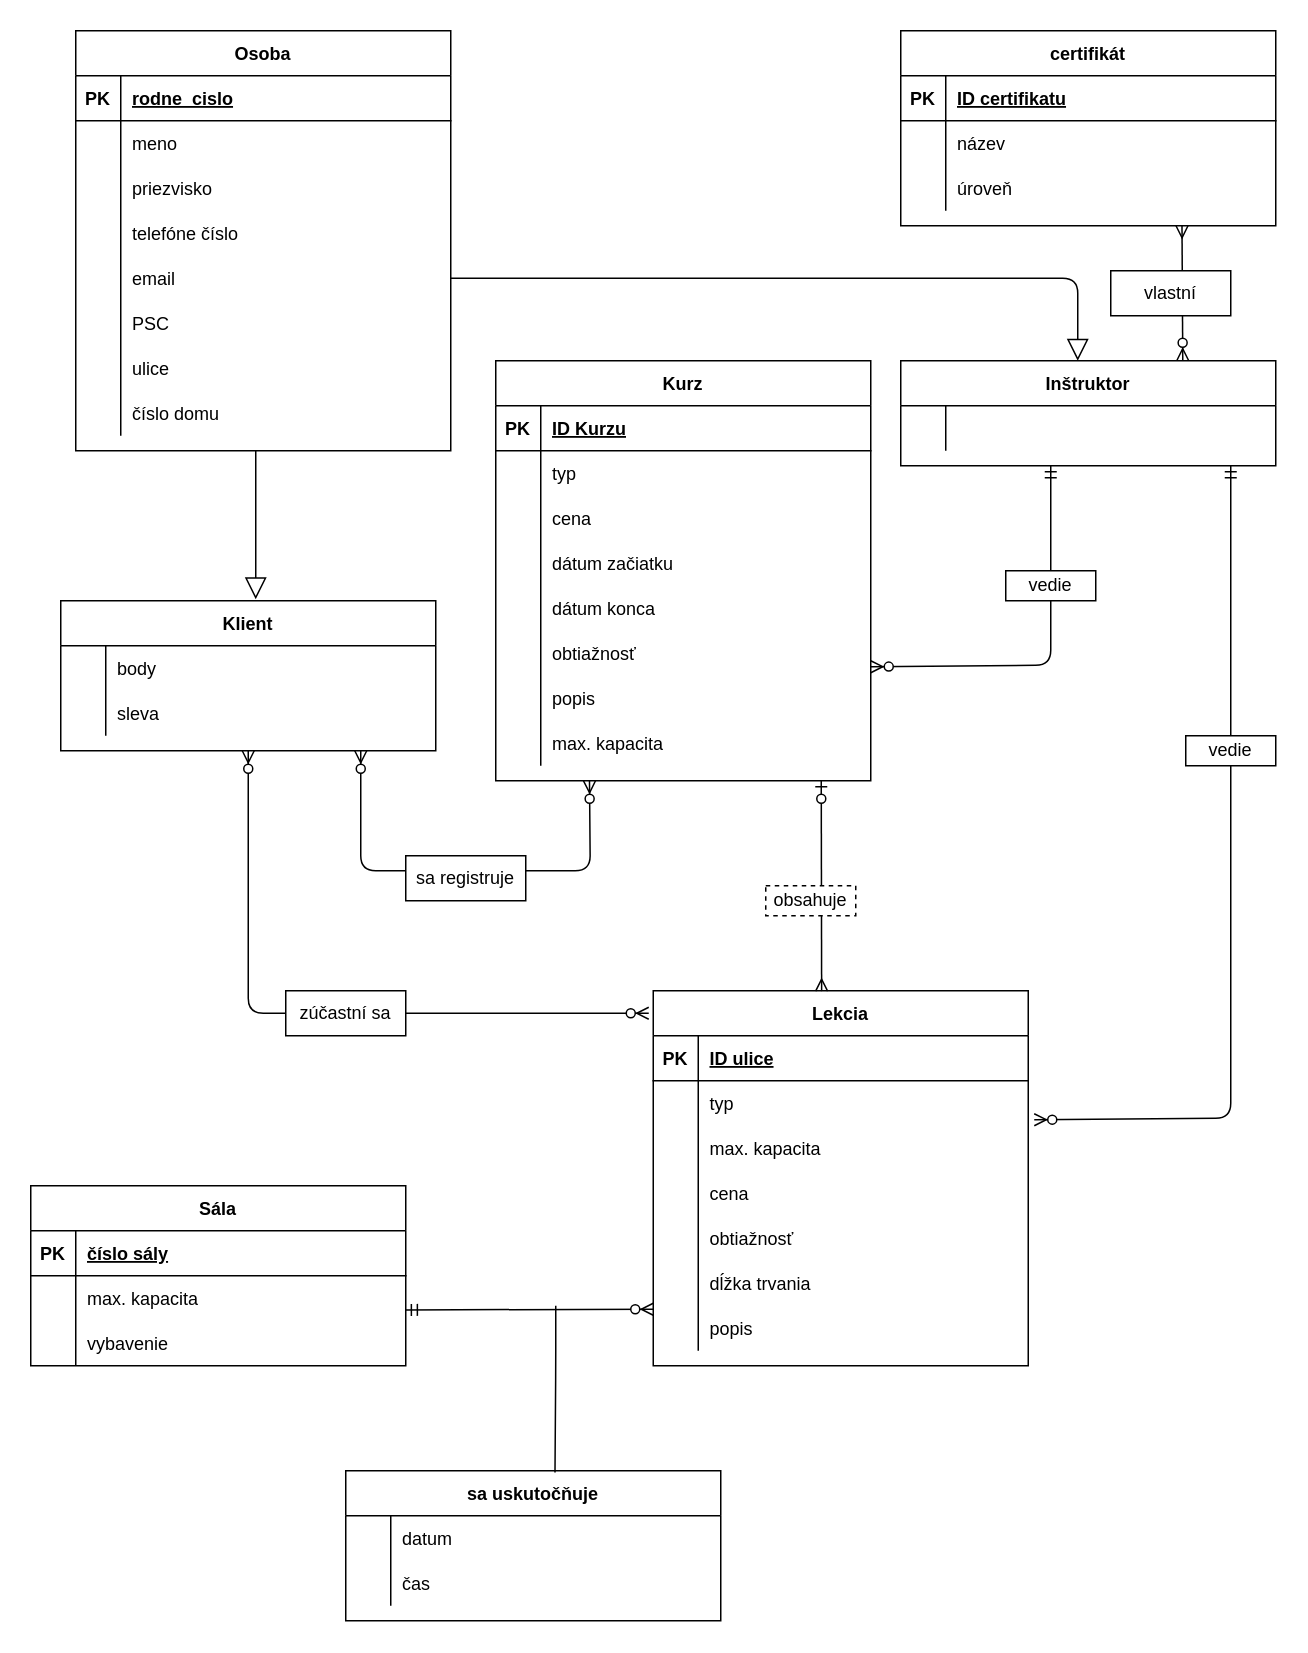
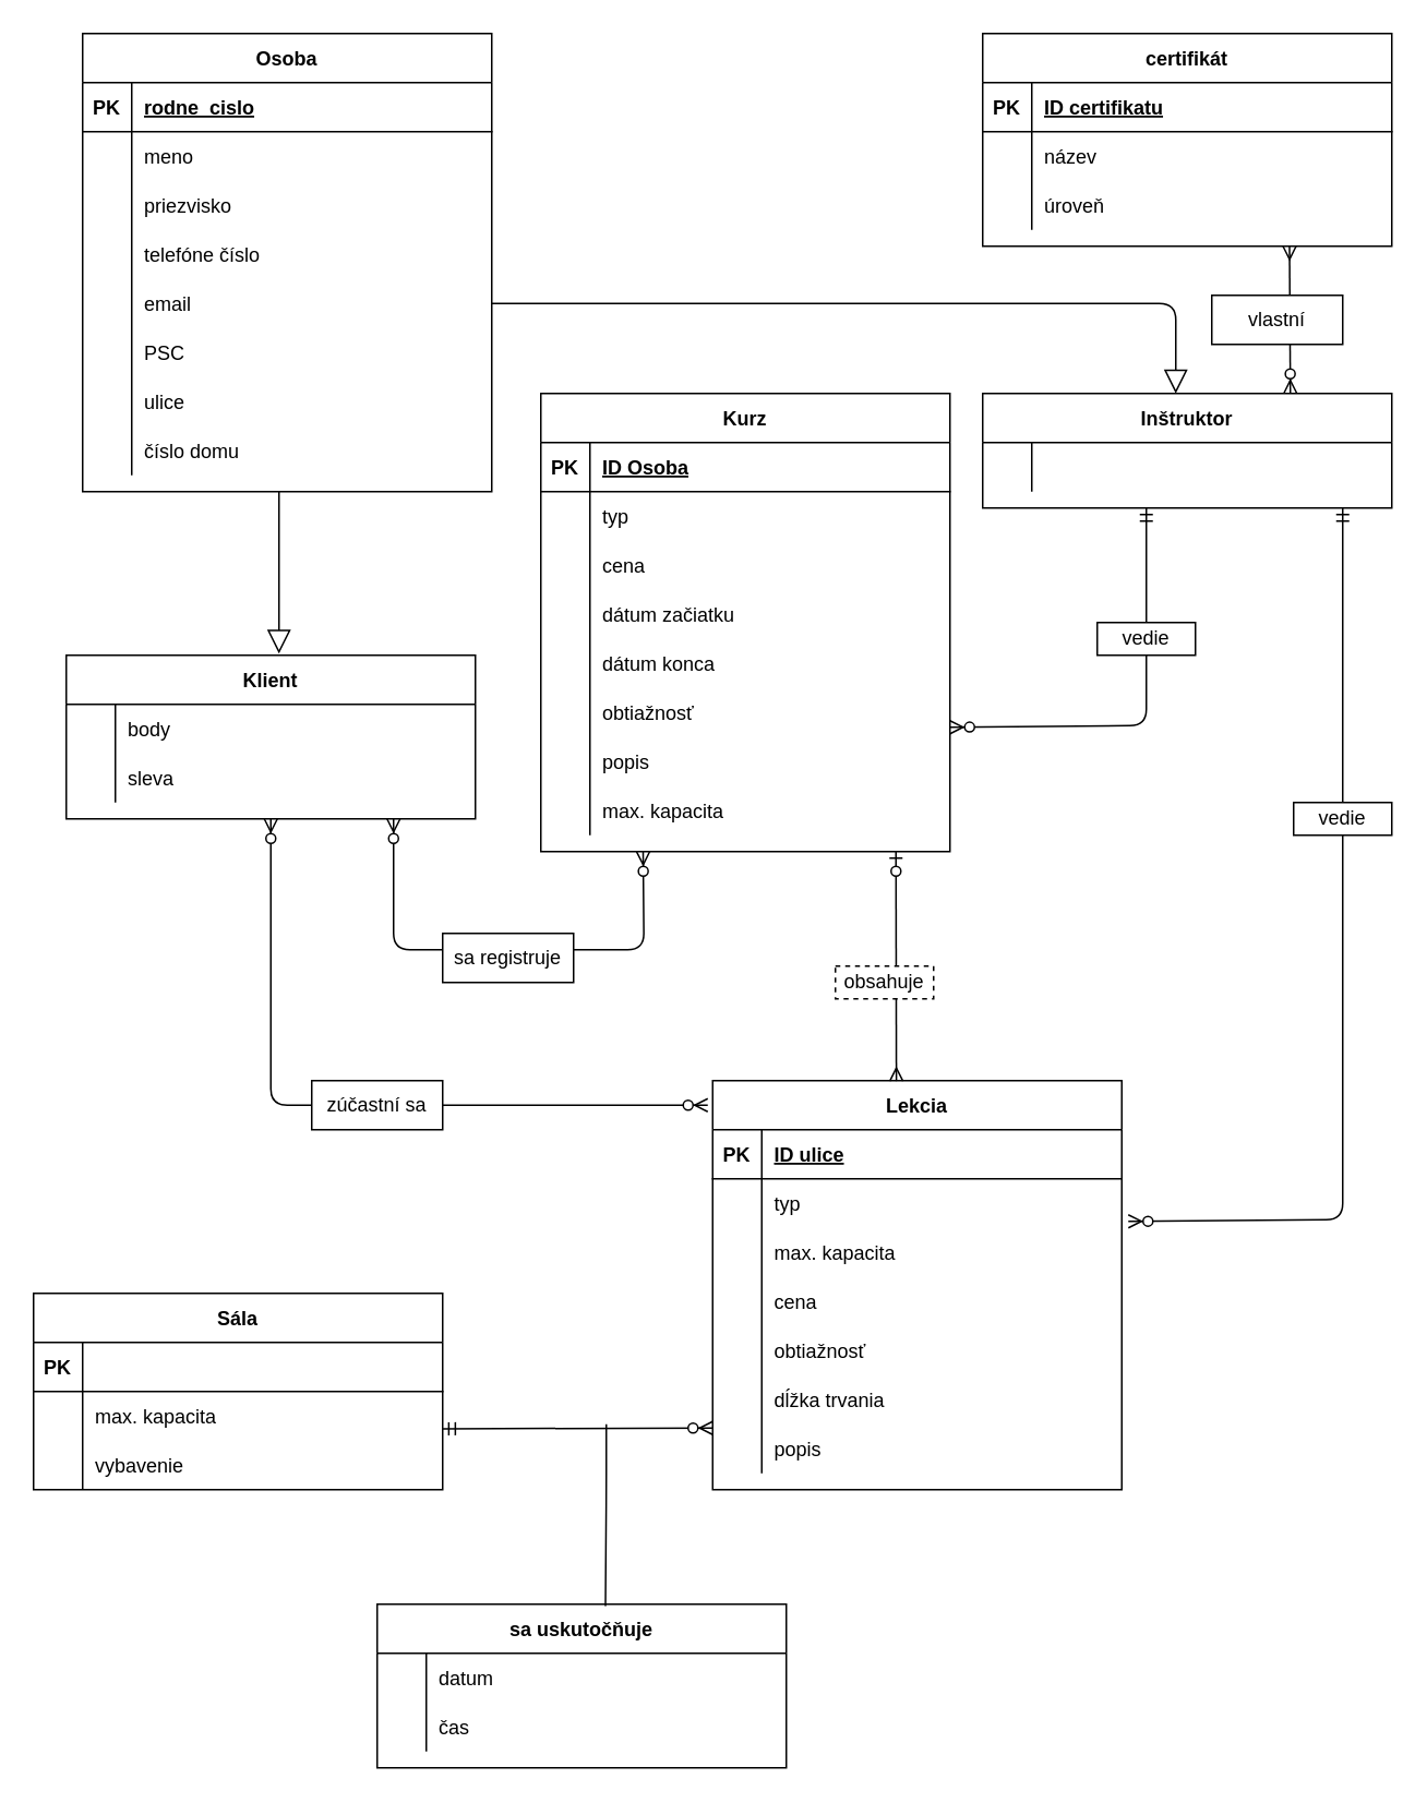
- <mxCell id="5" value="ID Kurzu" style="shape=partialRectangle;overflow=hidden;connectable=0;fillColor=none;top=0;left=0;bottom=0;right=0;align=left;spacingLeft=6;fontStyle=5;" parent="3" vertex="1"><mxGeometry x="30" width="220" height="30" as="geometry" /></mxCell>
+ <mxCell id="5" value="ID Osoba" style="shape=partialRectangle;overflow=hidden;connectable=0;fillColor=none;top=0;left=0;bottom=0;right=0;align=left;spacingLeft=6;fontStyle=5;" parent="3" vertex="1"><mxGeometry x="30" width="220" height="30" as="geometry" /></mxCell>
- <mxCell id="34" value="číslo sály" style="shape=partialRectangle;overflow=hidden;connectable=0;fillColor=none;top=0;left=0;bottom=0;right=0;align=left;spacingLeft=6;fontStyle=5;" parent="32" vertex="1"><mxGeometry x="30" width="220" height="30" as="geometry" /></mxCell>
